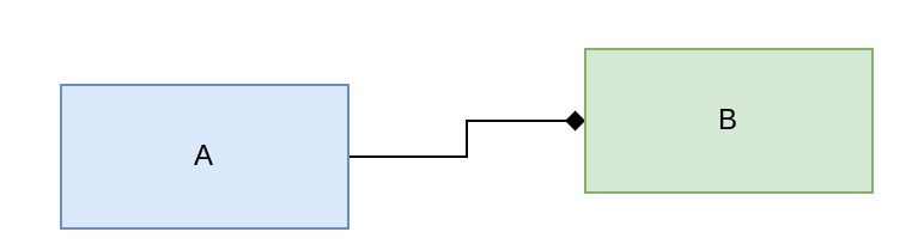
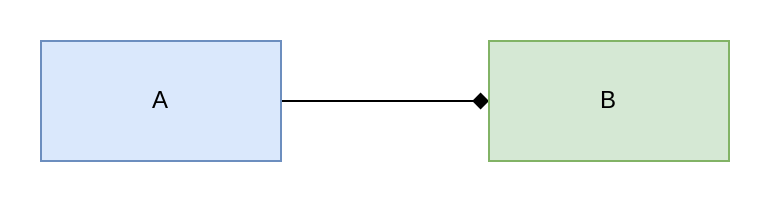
- <mxCell id="3" value="A" style="rounded=0;whiteSpace=wrap;html=1;fillColor=#dae8fc;strokeColor=#6c8ebf;" vertex="1" parent="1"><mxGeometry x="25" y="35" width="120" height="60" as="geometry" /></mxCell>
+ <mxCell id="3" value="A" style="rounded=0;whiteSpace=wrap;html=1;fillColor=#dae8fc;strokeColor=#6c8ebf;" vertex="1" parent="1"><mxGeometry x="20" y="20" width="120" height="60" as="geometry" /></mxCell>
